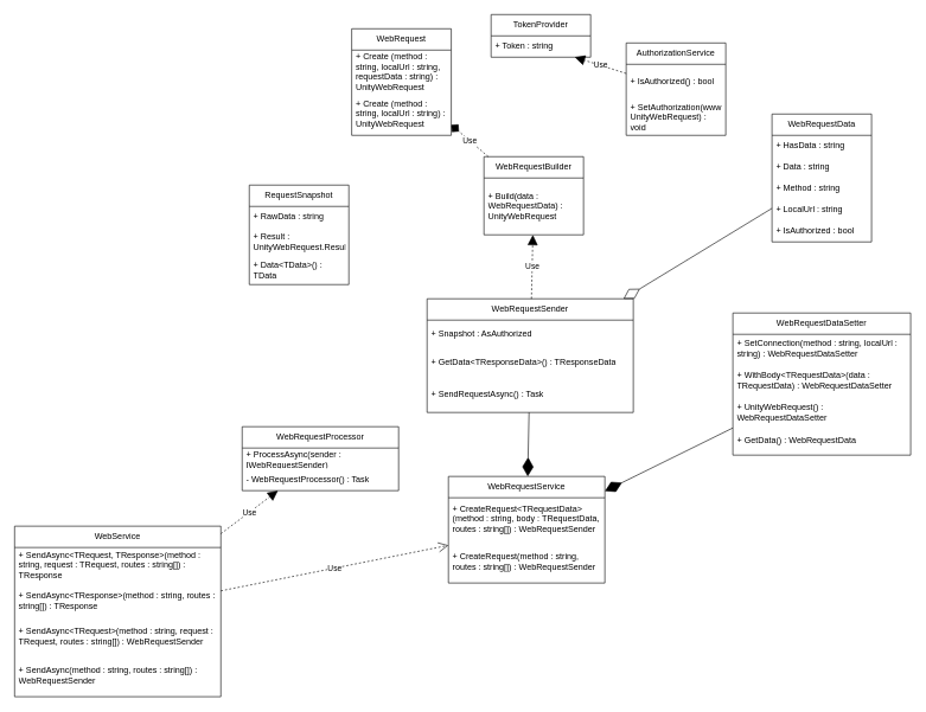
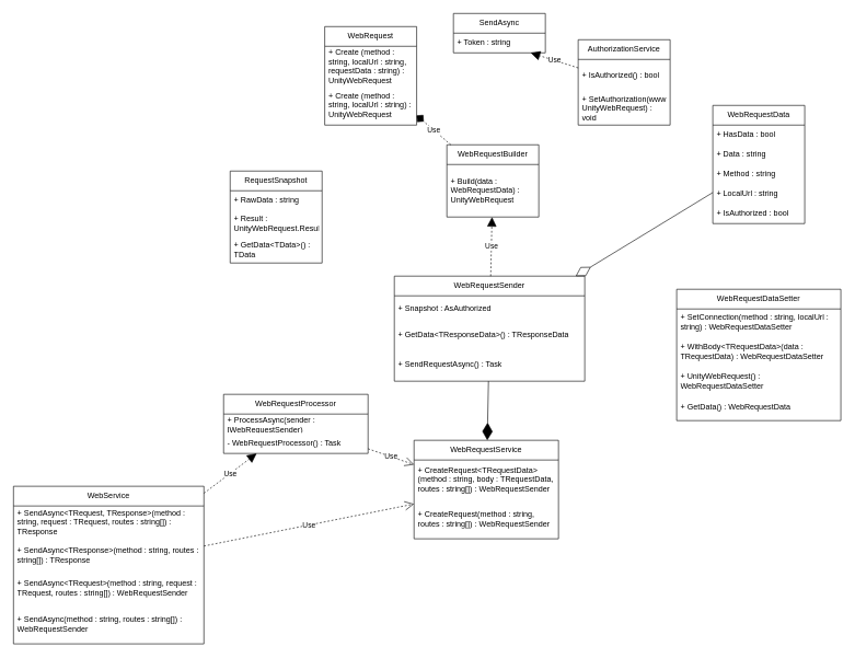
- <mxCell id="10" value="TokenProvider" style="swimlane;fontStyle=0;childLayout=stackLayout;horizontal=1;startSize=30;horizontalStack=0;resizeParent=1;resizeParentMax=0;resizeLast=0;collapsible=1;marginBottom=0;whiteSpace=wrap;html=1;" vertex="1" parent="1"><mxGeometry x="690" y="20" width="140" height="60" as="geometry" /></mxCell>
+ <mxCell id="10" value="SendAsync" style="swimlane;fontStyle=0;childLayout=stackLayout;horizontal=1;startSize=30;horizontalStack=0;resizeParent=1;resizeParentMax=0;resizeLast=0;collapsible=1;marginBottom=0;whiteSpace=wrap;html=1;" vertex="1" parent="1"><mxGeometry x="690" y="20" width="140" height="60" as="geometry" /></mxCell>
- <mxCell id="37" value="+ HasData : string" style="text;strokeColor=none;fillColor=none;align=left;verticalAlign=middle;spacingLeft=4;spacingRight=4;overflow=hidden;points=[[0,0.5],[1,0.5]];portConstraint=eastwest;rotatable=0;whiteSpace=wrap;html=1;" vertex="1" parent="36"><mxGeometry y="30" width="140" height="30" as="geometry" /></mxCell>
+ <mxCell id="37" value="+ HasData : bool" style="text;strokeColor=none;fillColor=none;align=left;verticalAlign=middle;spacingLeft=4;spacingRight=4;overflow=hidden;points=[[0,0.5],[1,0.5]];portConstraint=eastwest;rotatable=0;whiteSpace=wrap;html=1;" vertex="1" parent="36"><mxGeometry y="30" width="140" height="30" as="geometry" /></mxCell>
- <mxCell id="22" value="+ Data&amp;lt;TData&amp;gt;() : TData" style="text;strokeColor=none;fillColor=none;align=left;verticalAlign=middle;spacingLeft=4;spacingRight=4;overflow=hidden;points=[[0,0.5],[1,0.5]];portConstraint=eastwest;rotatable=0;whiteSpace=wrap;html=1;" vertex="1" parent="19"><mxGeometry y="100" width="140" height="40" as="geometry" /></mxCell>
+ <mxCell id="22" value="+ GetData&amp;lt;TData&amp;gt;() : TData" style="text;strokeColor=none;fillColor=none;align=left;verticalAlign=middle;spacingLeft=4;spacingRight=4;overflow=hidden;points=[[0,0.5],[1,0.5]];portConstraint=eastwest;rotatable=0;whiteSpace=wrap;html=1;" vertex="1" parent="19"><mxGeometry y="100" width="140" height="40" as="geometry" /></mxCell>
- <mxCell id="50" value="" style="endArrow=diamondThin;endFill=1;endSize=24;html=1;rounded=0;" edge="1" parent="1" source="31" target="26"><mxGeometry width="160" relative="1" as="geometry"><mxPoint x="944" y="712" as="sourcePoint" /><mxPoint x="1104" y="712" as="targetPoint" /></mxGeometry></mxCell>
+ <mxCell id="30" value="Use" style="endArrow=open;endSize=12;dashed=1;html=1;rounded=0;" edge="1" parent="1" source="23" target="26"><mxGeometry width="160" relative="1" as="geometry"><mxPoint x="610" y="870" as="sourcePoint" /><mxPoint x="770" y="870" as="targetPoint" /></mxGeometry></mxCell>
